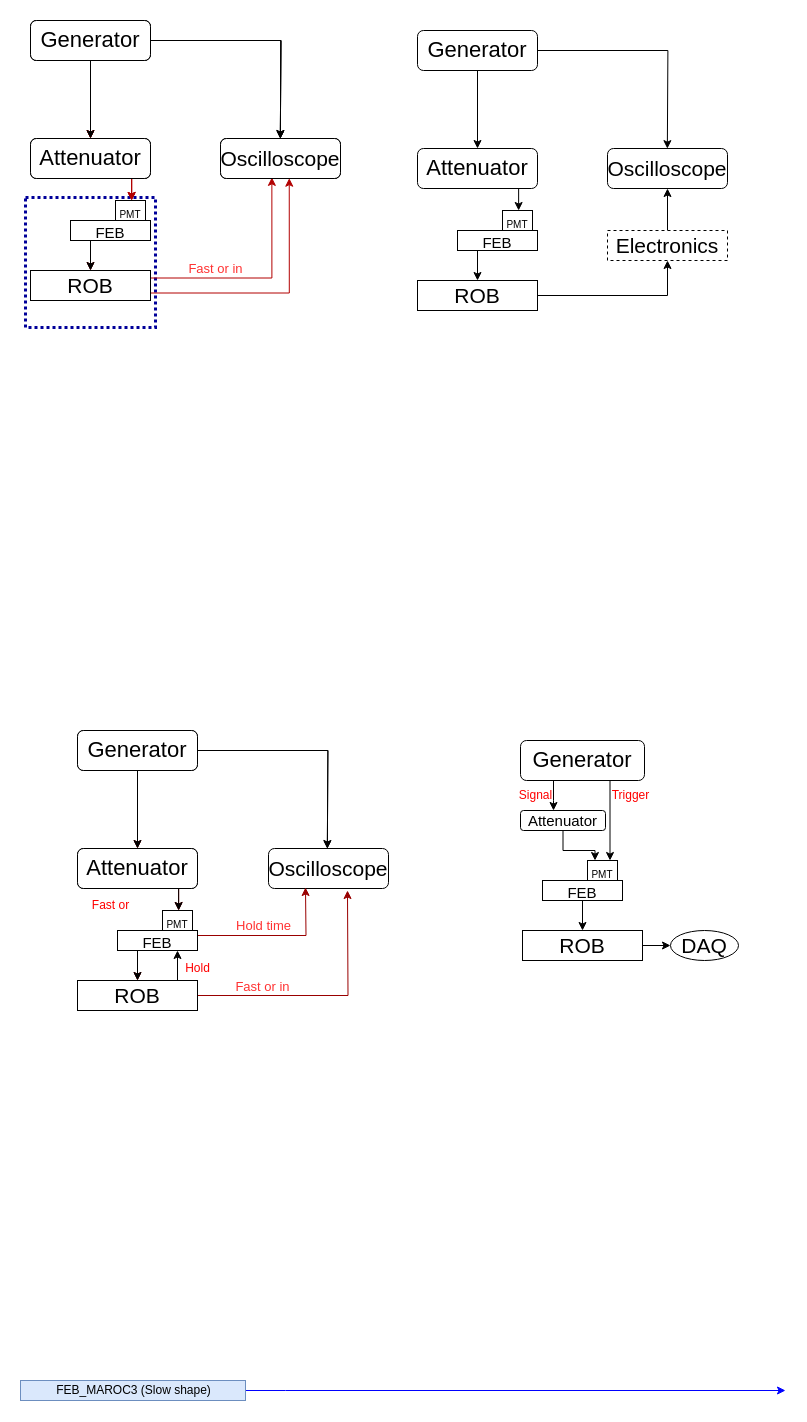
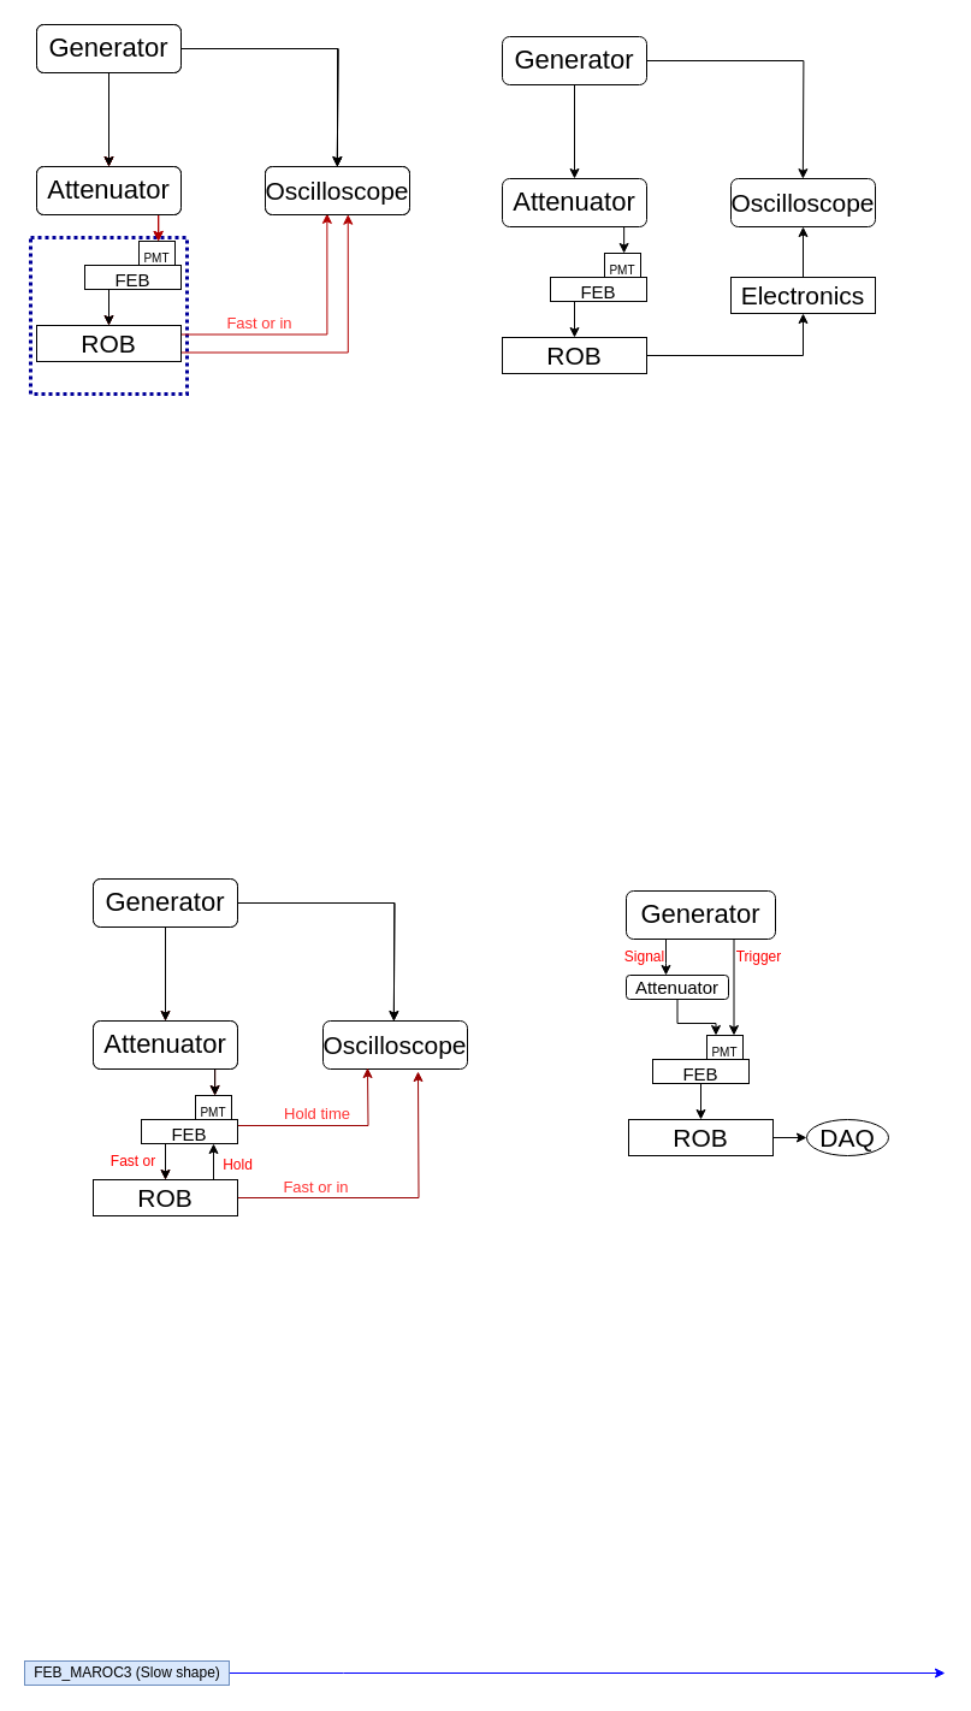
- <mxCell id="79" value="&lt;font color=&quot;#000000&quot;&gt;Electronics&lt;/font&gt;" style="rounded=0;whiteSpace=wrap;html=1;fontSize=21;fontColor=#FF3333;dashed=1;" parent="56" vertex="1"><mxGeometry x="607" y="230" width="120" height="30" as="geometry" /></mxCell>
+ <mxCell id="79" value="&lt;font color=&quot;#000000&quot;&gt;Electronics&lt;/font&gt;" style="rounded=0;whiteSpace=wrap;html=1;fontSize=21;fontColor=#FF3333;" parent="56" vertex="1"><mxGeometry x="607" y="230" width="120" height="30" as="geometry" /></mxCell>
- <mxCell id="54" value="&lt;font color=&quot;#ff0000&quot;&gt;Fast or&lt;/font&gt;" style="text;html=1;resizable=0;autosize=1;align=center;verticalAlign=middle;points=[];fillColor=none;strokeColor=none;rounded=0;dashed=1;dashPattern=1 1;" vertex="1" parent="1"><mxGeometry x="85" y="895" width="50" height="20" as="geometry" /></mxCell>
+ <mxCell id="54" value="&lt;font color=&quot;#ff0000&quot;&gt;Fast or&lt;/font&gt;" style="text;html=1;resizable=0;autosize=1;align=center;verticalAlign=middle;points=[];fillColor=none;strokeColor=none;rounded=0;dashed=1;dashPattern=1 1;" vertex="1" parent="1"><mxGeometry x="85" y="955" width="50" height="20" as="geometry" /></mxCell>
- <mxCell id="52" value="FEB_MAROC3 (Slow shape)" style="text;html=1;resizable=0;autosize=1;align=center;verticalAlign=middle;points=[];fillColor=#dae8fc;strokeColor=#6c8ebf;rounded=0;" parent="1" vertex="1"><mxGeometry x="20" y="1380" width="225" height="20" as="geometry" /></mxCell>
+ <mxCell id="52" value="FEB_MAROC3 (Slow shape)" style="text;html=1;resizable=0;autosize=1;align=center;verticalAlign=middle;points=[];fillColor=#dae8fc;strokeColor=#6c8ebf;rounded=0;" parent="1" vertex="1"><mxGeometry x="20" y="1380" width="170" height="20" as="geometry" /></mxCell>
